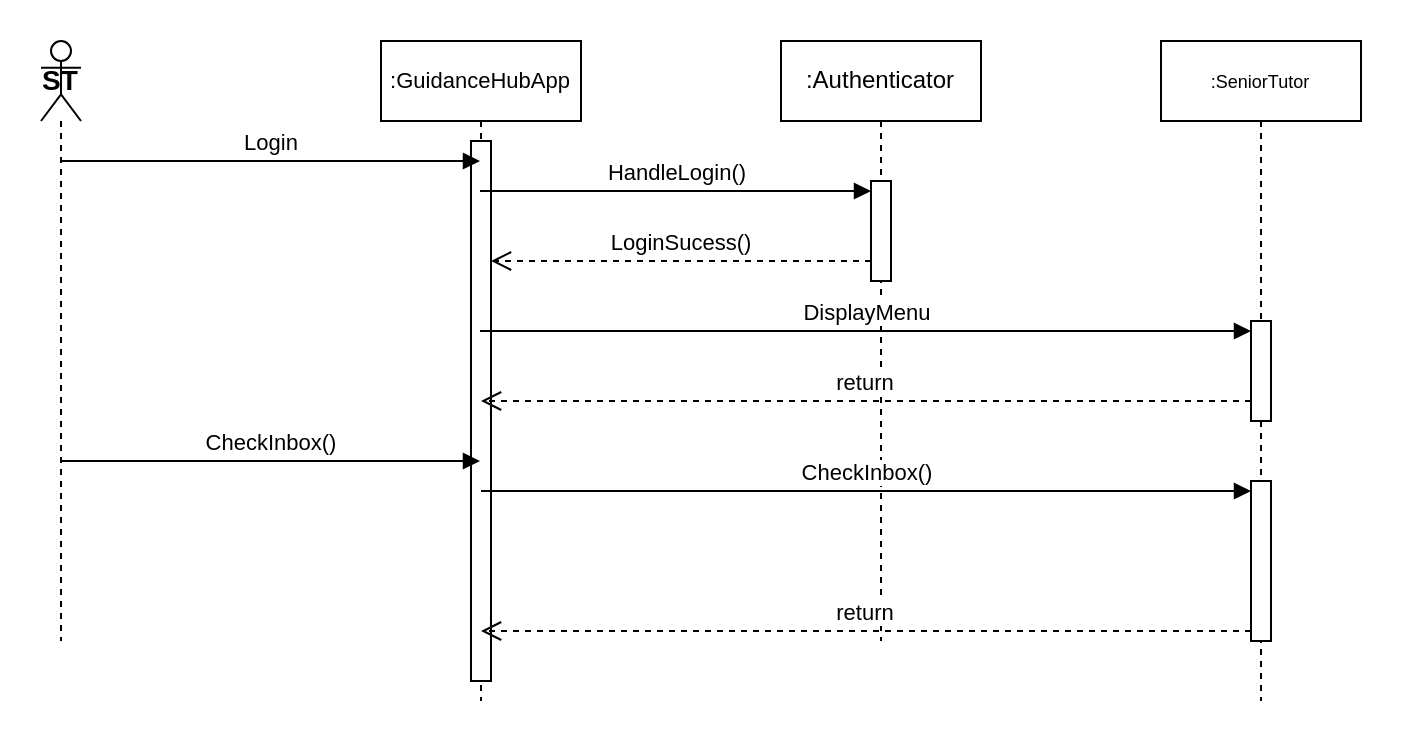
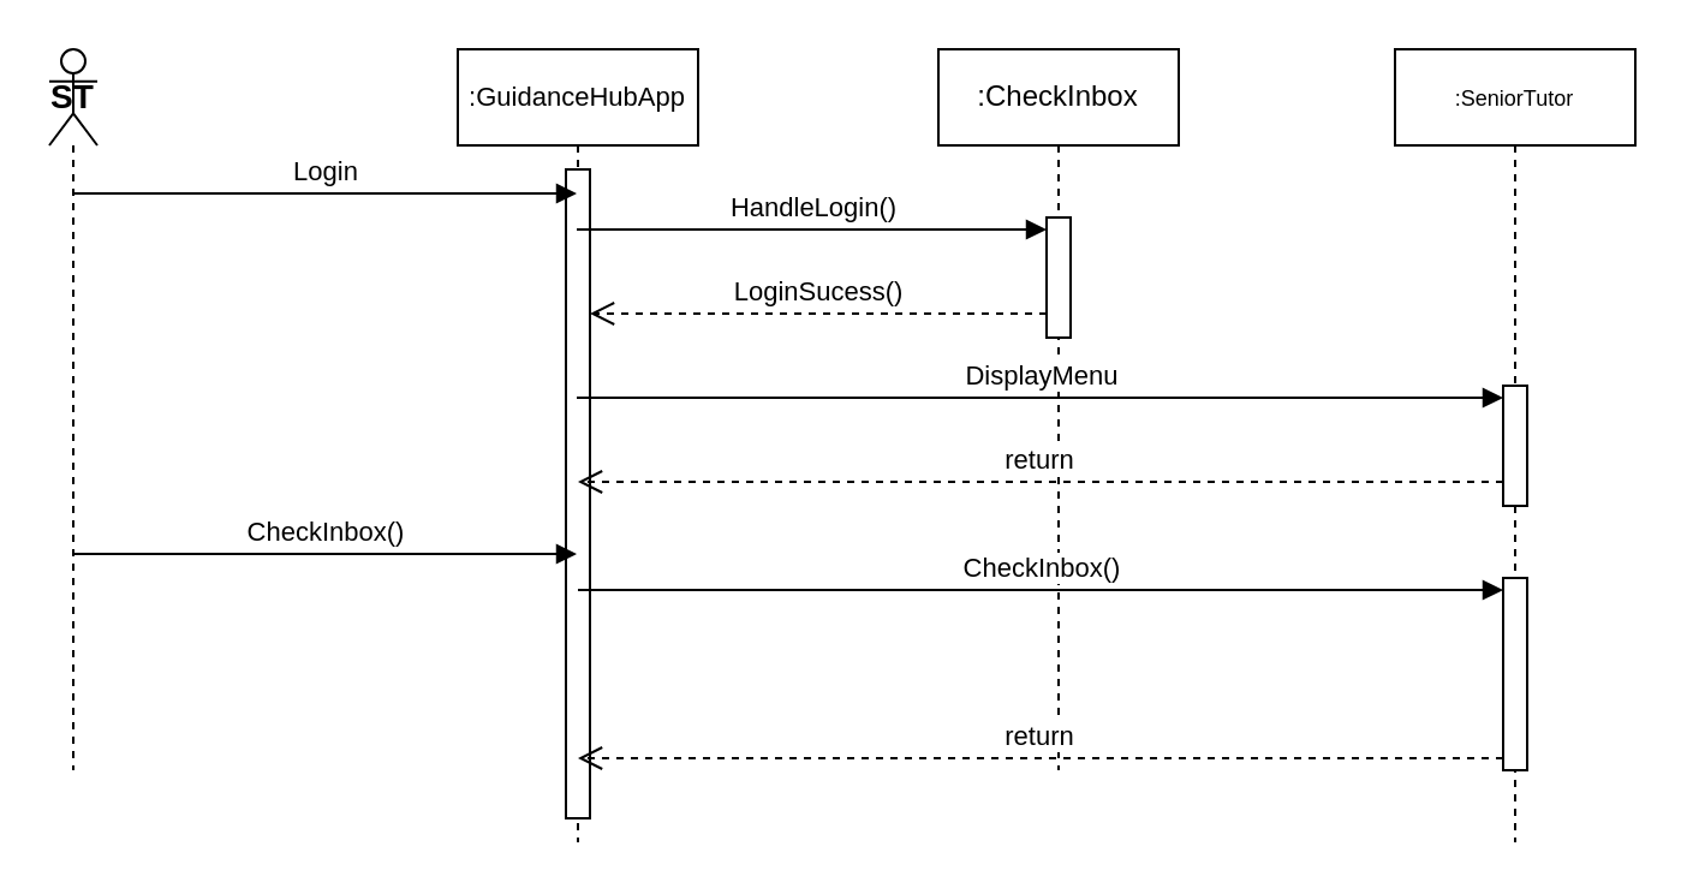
- <mxCell id="4" value=":Authenticator" style="shape=umlLifeline;perimeter=lifelinePerimeter;whiteSpace=wrap;html=1;container=1;dropTarget=0;collapsible=0;recursiveResize=0;outlineConnect=0;portConstraint=eastwest;newEdgeStyle={&quot;curved&quot;:0,&quot;rounded&quot;:0};" vertex="1" parent="1"><mxGeometry x="390" y="20" width="100" height="300" as="geometry" /></mxCell>
+ <mxCell id="4" value=":CheckInbox" style="shape=umlLifeline;perimeter=lifelinePerimeter;whiteSpace=wrap;html=1;container=1;dropTarget=0;collapsible=0;recursiveResize=0;outlineConnect=0;portConstraint=eastwest;newEdgeStyle={&quot;curved&quot;:0,&quot;rounded&quot;:0};" vertex="1" parent="1"><mxGeometry x="390" y="20" width="100" height="300" as="geometry" /></mxCell>
